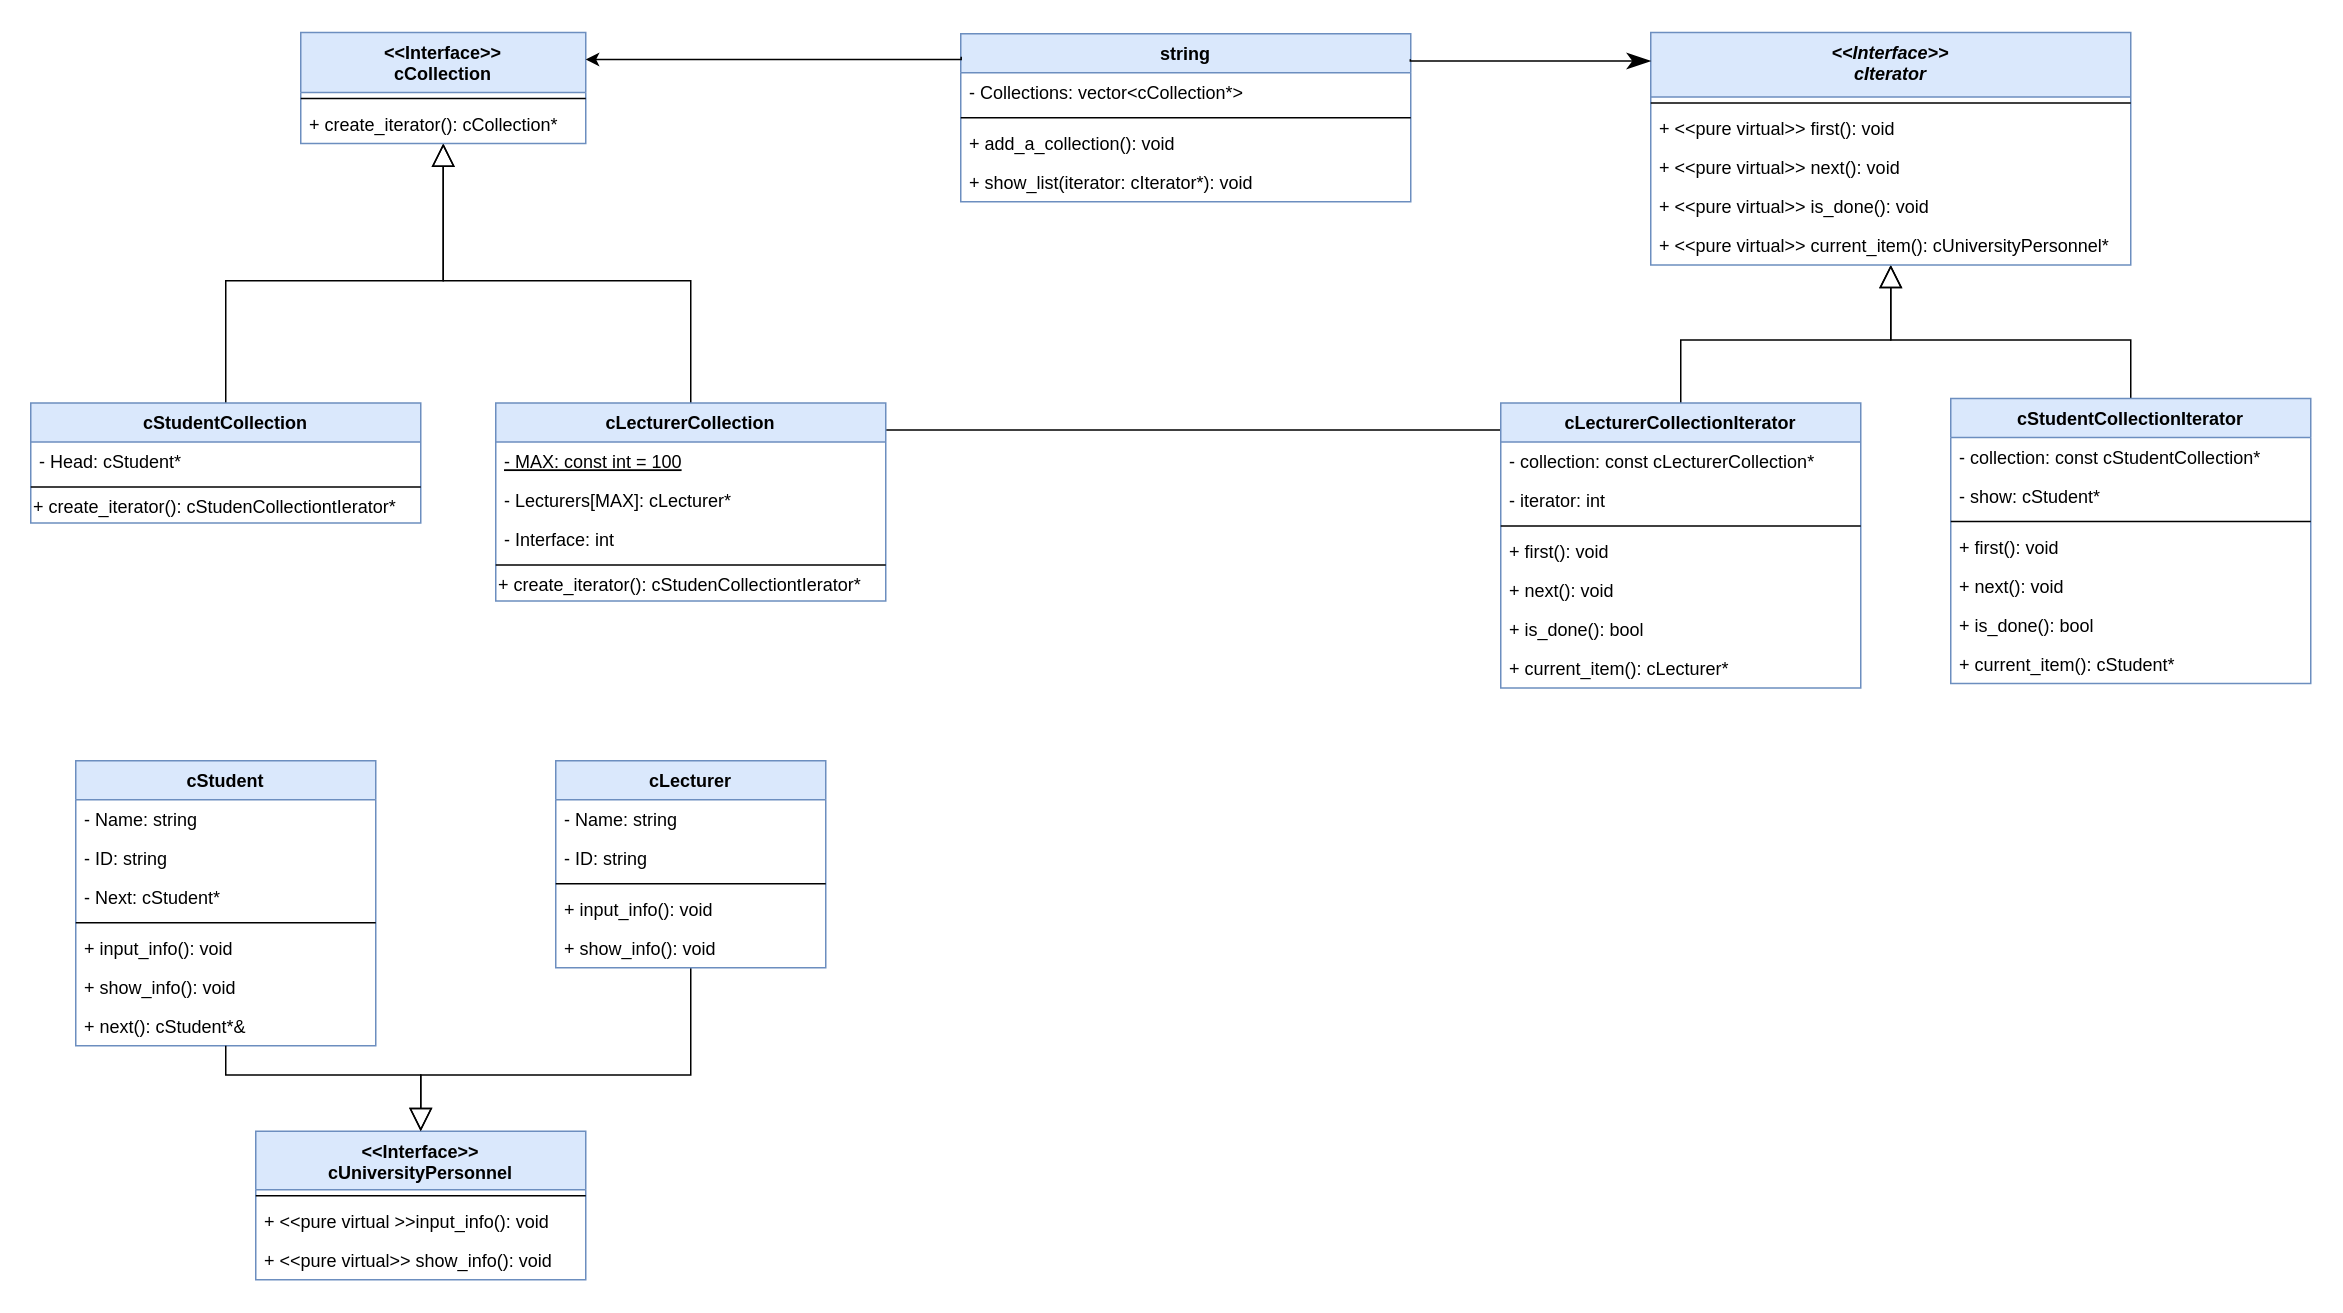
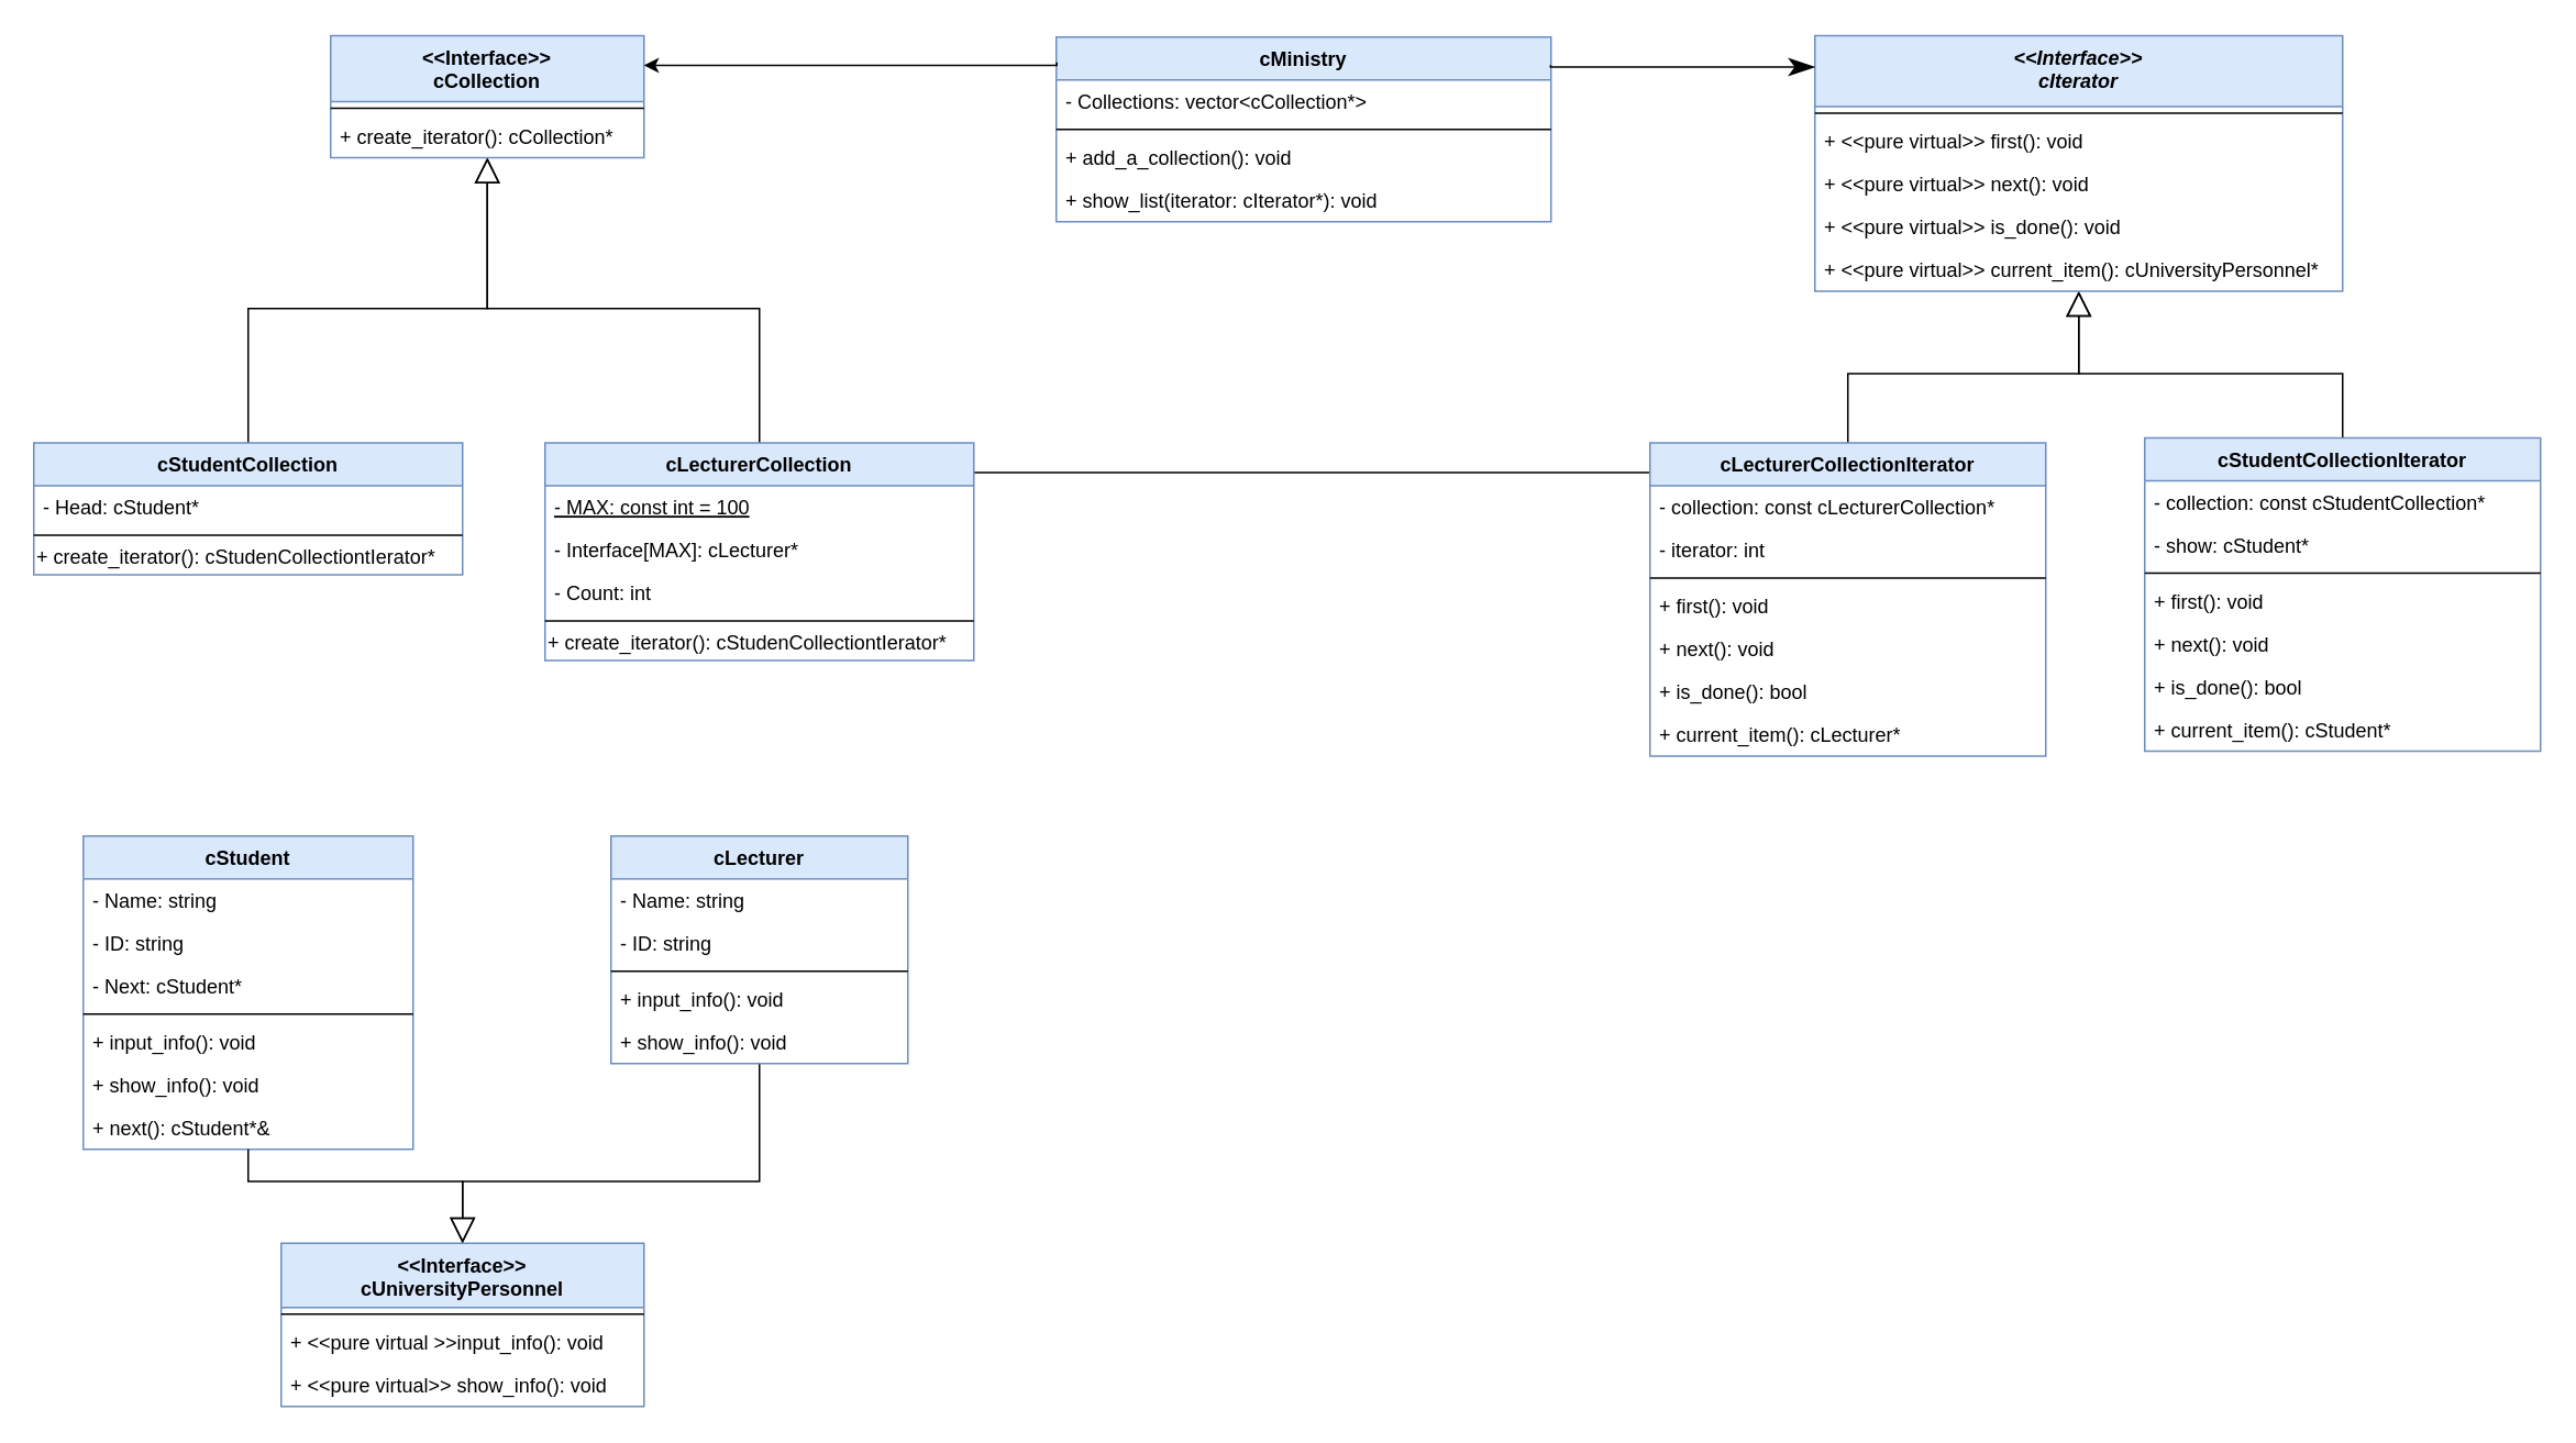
- <mxCell id="30" value="string" style="swimlane;fontStyle=1;align=center;verticalAlign=top;childLayout=stackLayout;horizontal=1;startSize=26;horizontalStack=0;resizeParent=1;resizeParentMax=0;resizeLast=0;collapsible=1;marginBottom=0;fillColor=#dae8fc;strokeColor=#6c8ebf;" parent="1" vertex="1"><mxGeometry x="640" y="21.786" width="300" height="112" as="geometry" /></mxCell>
+ <mxCell id="30" value="cMinistry" style="swimlane;fontStyle=1;align=center;verticalAlign=top;childLayout=stackLayout;horizontal=1;startSize=26;horizontalStack=0;resizeParent=1;resizeParentMax=0;resizeLast=0;collapsible=1;marginBottom=0;fillColor=#dae8fc;strokeColor=#6c8ebf;" parent="1" vertex="1"><mxGeometry x="640" y="21.786" width="300" height="112" as="geometry" /></mxCell>
- <mxCell id="13" value="- Lecturers[MAX]: cLecturer*" style="text;strokeColor=none;fillColor=none;align=left;verticalAlign=top;spacingLeft=4;spacingRight=4;overflow=hidden;rotatable=0;points=[[0,0.5],[1,0.5]];portConstraint=eastwest;" parent="11" vertex="1"><mxGeometry y="52" width="260" height="26" as="geometry" /></mxCell>
+ <mxCell id="13" value="- Interface[MAX]: cLecturer*" style="text;strokeColor=none;fillColor=none;align=left;verticalAlign=top;spacingLeft=4;spacingRight=4;overflow=hidden;rotatable=0;points=[[0,0.5],[1,0.5]];portConstraint=eastwest;" parent="11" vertex="1"><mxGeometry y="52" width="260" height="26" as="geometry" /></mxCell>
- <mxCell id="14" value="- Interface: int" style="text;strokeColor=none;fillColor=none;align=left;verticalAlign=top;spacingLeft=4;spacingRight=4;overflow=hidden;rotatable=0;points=[[0,0.5],[1,0.5]];portConstraint=eastwest;" parent="11" vertex="1"><mxGeometry y="78" width="260" height="26" as="geometry" /></mxCell>
+ <mxCell id="14" value="- Count: int" style="text;strokeColor=none;fillColor=none;align=left;verticalAlign=top;spacingLeft=4;spacingRight=4;overflow=hidden;rotatable=0;points=[[0,0.5],[1,0.5]];portConstraint=eastwest;" parent="11" vertex="1"><mxGeometry y="78" width="260" height="26" as="geometry" /></mxCell>
